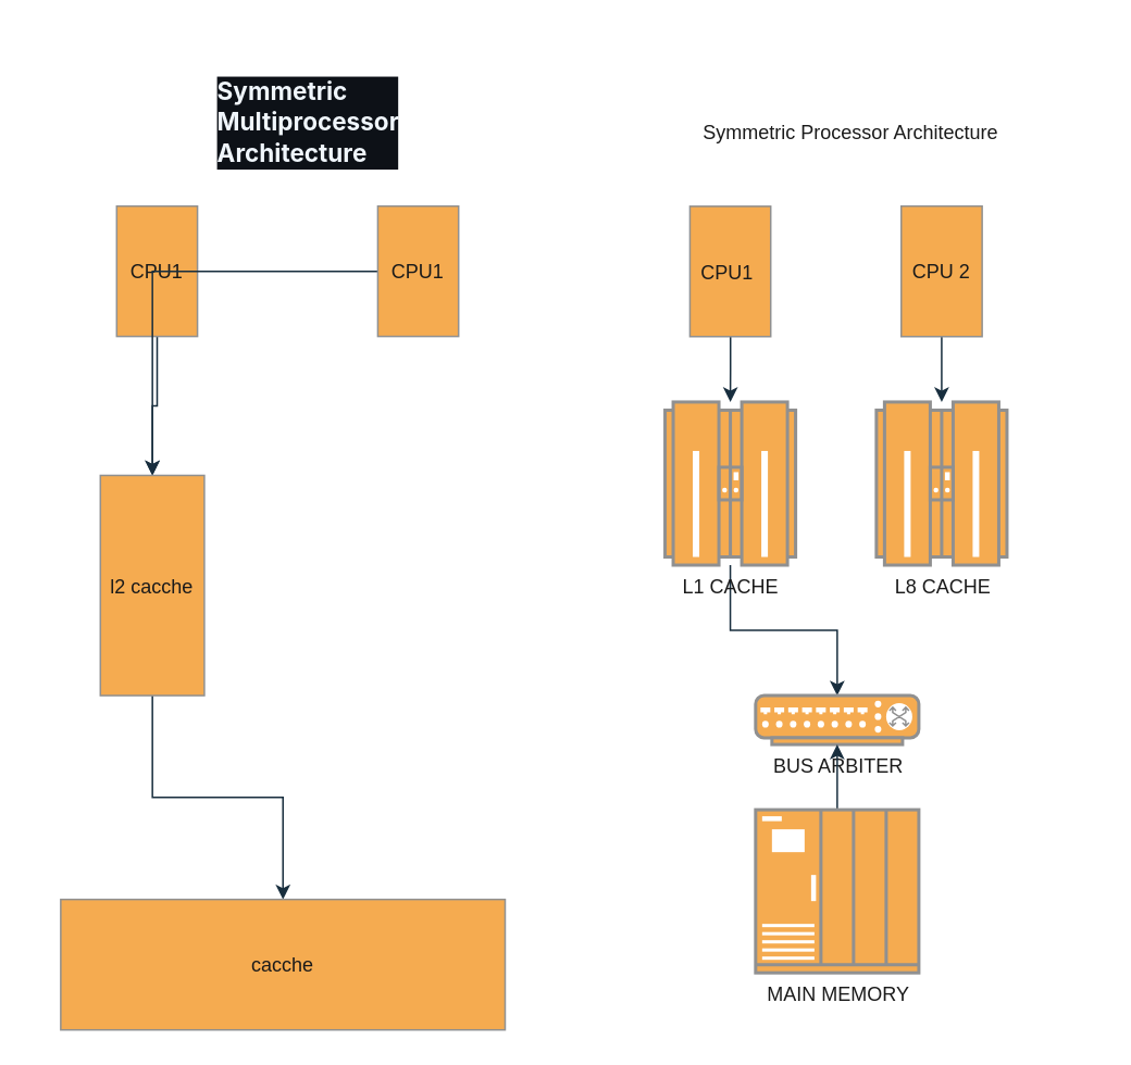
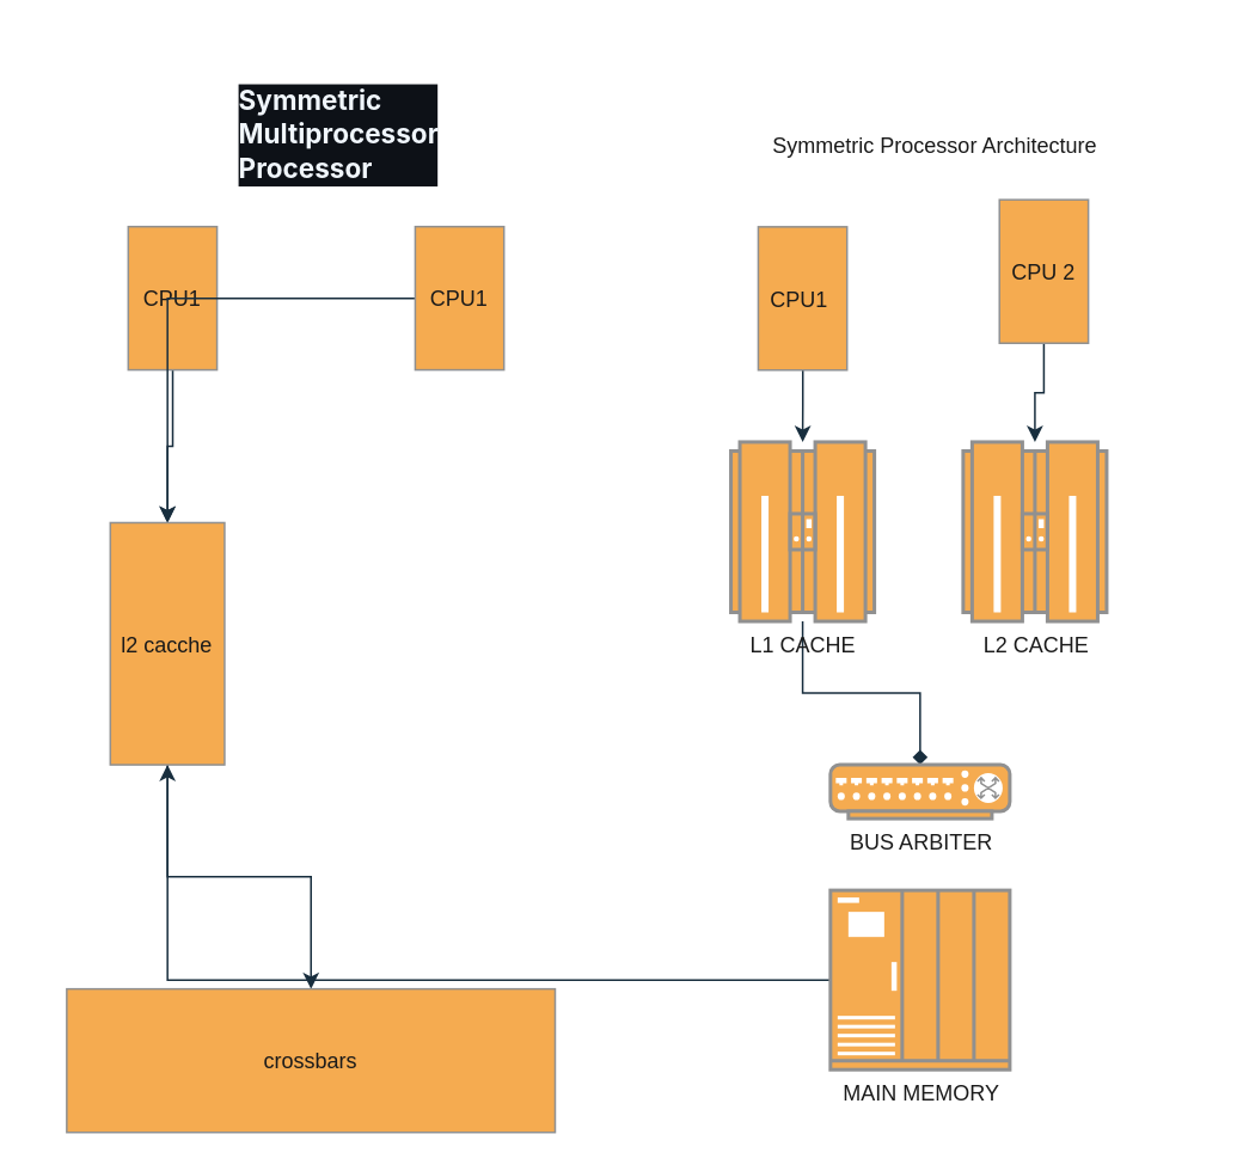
- <mxCell id="22" value="&lt;h3 style=&quot;box-sizing: border-box; margin-top: 24px; margin-bottom: 16px; font-size: 1.25em; line-height: 1.25; color: rgb(240, 246, 252); font-family: -apple-system, BlinkMacSystemFont, &amp;quot;Segoe UI&amp;quot;, &amp;quot;Noto Sans&amp;quot;, Helvetica, Arial, sans-serif, &amp;quot;Apple Color Emoji&amp;quot;, &amp;quot;Segoe UI Emoji&amp;quot;; text-wrap-mode: wrap; background-color: rgb(13, 17, 23);&quot; dir=&quot;auto&quot; class=&quot;heading-element&quot; tabindex=&quot;-1&quot;&gt;&lt;span style=&quot;box-sizing: border-box;&quot;&gt;Symmetric Multiprocessor Architecture&lt;/span&gt;&lt;/h3&gt;" style="text;html=1;align=left;verticalAlign=middle;resizable=0;points=[];autosize=1;strokeColor=none;fillColor=none;fontColor=#1A1A1A;" vertex="1" parent="1"><mxGeometry x="115" y="20" width="300" height="70" as="geometry" /></mxCell>
+ <mxCell id="22" value="&lt;h3 style=&quot;box-sizing: border-box; margin-top: 24px; margin-bottom: 16px; font-size: 1.25em; line-height: 1.25; color: rgb(240, 246, 252); font-family: -apple-system, BlinkMacSystemFont, &amp;quot;Segoe UI&amp;quot;, &amp;quot;Noto Sans&amp;quot;, Helvetica, Arial, sans-serif, &amp;quot;Apple Color Emoji&amp;quot;, &amp;quot;Segoe UI Emoji&amp;quot;; text-wrap-mode: wrap; background-color: rgb(13, 17, 23);&quot; dir=&quot;auto&quot; class=&quot;heading-element&quot; tabindex=&quot;-1&quot;&gt;&lt;span style=&quot;box-sizing: border-box;&quot;&gt;Symmetric Multiprocessor Processor&lt;/span&gt;&lt;/h3&gt;" style="text;html=1;align=left;verticalAlign=middle;resizable=0;points=[];autosize=1;strokeColor=none;fillColor=none;fontColor=#1A1A1A;" vertex="1" parent="1"><mxGeometry x="115" y="20" width="300" height="70" as="geometry" /></mxCell>
- <mxCell id="9" value="CPU 2" style="shape=mxgraph.networks2.icon;aspect=fixed;network2IconShadow=1;network2bgFillColor=none;network2Icon=mxgraph.networks2.ups;network2IconXOffset=-0.001;network2IconYOffset=0.0;network2IconW=0.62;network2IconH=1.001;labelBackgroundColor=none;fillColor=#F5AB50;strokeColor=#909090;fontColor=#1A1A1A;" vertex="1" parent="1"><mxGeometry x="535.72" y="109.89" width="49.57" height="80" as="geometry" /></mxCell>
+ <mxCell id="9" value="CPU 2" style="shape=mxgraph.networks2.icon;aspect=fixed;network2IconShadow=1;network2bgFillColor=none;network2Icon=mxgraph.networks2.ups;network2IconXOffset=-0.001;network2IconYOffset=0.0;network2IconW=0.62;network2IconH=1.001;labelBackgroundColor=none;fillColor=#F5AB50;strokeColor=#909090;fontColor=#1A1A1A;" vertex="1" parent="1"><mxGeometry x="540.72" y="94.89" width="49.57" height="80" as="geometry" /></mxCell>
- <mxCell id="10" value="L8 CACHE" style="verticalAlign=top;verticalLabelPosition=bottom;labelPosition=center;align=center;html=1;outlineConnect=0;gradientDirection=north;strokeWidth=2;shape=mxgraph.networks.mainframe;labelBackgroundColor=none;fillColor=#F5AB50;strokeColor=#909090;fontColor=#1A1A1A;" vertex="1" parent="1"><mxGeometry x="520.5" y="230" width="80" height="100" as="geometry" /></mxCell>
+ <mxCell id="10" value="L2 CACHE" style="verticalAlign=top;verticalLabelPosition=bottom;labelPosition=center;align=center;html=1;outlineConnect=0;gradientDirection=north;strokeWidth=2;shape=mxgraph.networks.mainframe;labelBackgroundColor=none;fillColor=#F5AB50;strokeColor=#909090;fontColor=#1A1A1A;" vertex="1" parent="1"><mxGeometry x="520.5" y="230" width="80" height="100" as="geometry" /></mxCell>
- <mxCell id="6" value="" style="edgeStyle=orthogonalEdgeStyle;rounded=0;orthogonalLoop=1;jettySize=auto;html=1;labelBackgroundColor=none;fontColor=default;strokeColor=#182E3E;" edge="1" parent="1" source="7" target="11"><mxGeometry relative="1" as="geometry" /></mxCell>
+ <mxCell id="6" value="" style="edgeStyle=orthogonalEdgeStyle;rounded=0;orthogonalLoop=1;jettySize=auto;html=1;labelBackgroundColor=none;fontColor=default;strokeColor=#182E3E;endArrow=diamond;" edge="1" parent="1" source="7" target="11"><mxGeometry relative="1" as="geometry" /></mxCell>
- <mxCell id="12" value="" style="edgeStyle=orthogonalEdgeStyle;rounded=0;orthogonalLoop=1;jettySize=auto;html=1;labelBackgroundColor=none;fontColor=default;strokeColor=#182E3E;" edge="1" parent="1" source="13" target="11"><mxGeometry relative="1" as="geometry" /></mxCell>
+ <mxCell id="12" value="" style="edgeStyle=orthogonalEdgeStyle;rounded=0;orthogonalLoop=1;jettySize=auto;html=1;labelBackgroundColor=none;fontColor=default;strokeColor=#182E3E;" edge="1" parent="1" source="13" target="20"><mxGeometry relative="1" as="geometry" /></mxCell>
- <mxCell id="21" value="cacche" style="fillColorStyles=neutralFill;neutralFill=#9DA6A8;shape=mxgraph.networks2.icon;aspect=fixed;fillColor=#F5AB50;strokeColor=#909090;network2IconShadow=1;network2bgFillColor=none;network2Icon=mxgraph.networks2.hub;network2IconXOffset=0.0;network2IconYOffset=0.013;network2IconW=1;network2IconH=0.294;fontColor=#1A1A1A;labelBackgroundColor=none;" vertex="1" parent="1"><mxGeometry x="20.72" y="535" width="272.29" height="80" as="geometry" /></mxCell>
+ <mxCell id="21" value="crossbars" style="fillColorStyles=neutralFill;neutralFill=#9DA6A8;shape=mxgraph.networks2.icon;aspect=fixed;fillColor=#F5AB50;strokeColor=#909090;network2IconShadow=1;network2bgFillColor=none;network2Icon=mxgraph.networks2.hub;network2IconXOffset=0.0;network2IconYOffset=0.013;network2IconW=1;network2IconH=0.294;fontColor=#1A1A1A;labelBackgroundColor=none;" vertex="1" parent="1"><mxGeometry x="20.72" y="535" width="272.29" height="80" as="geometry" /></mxCell>
